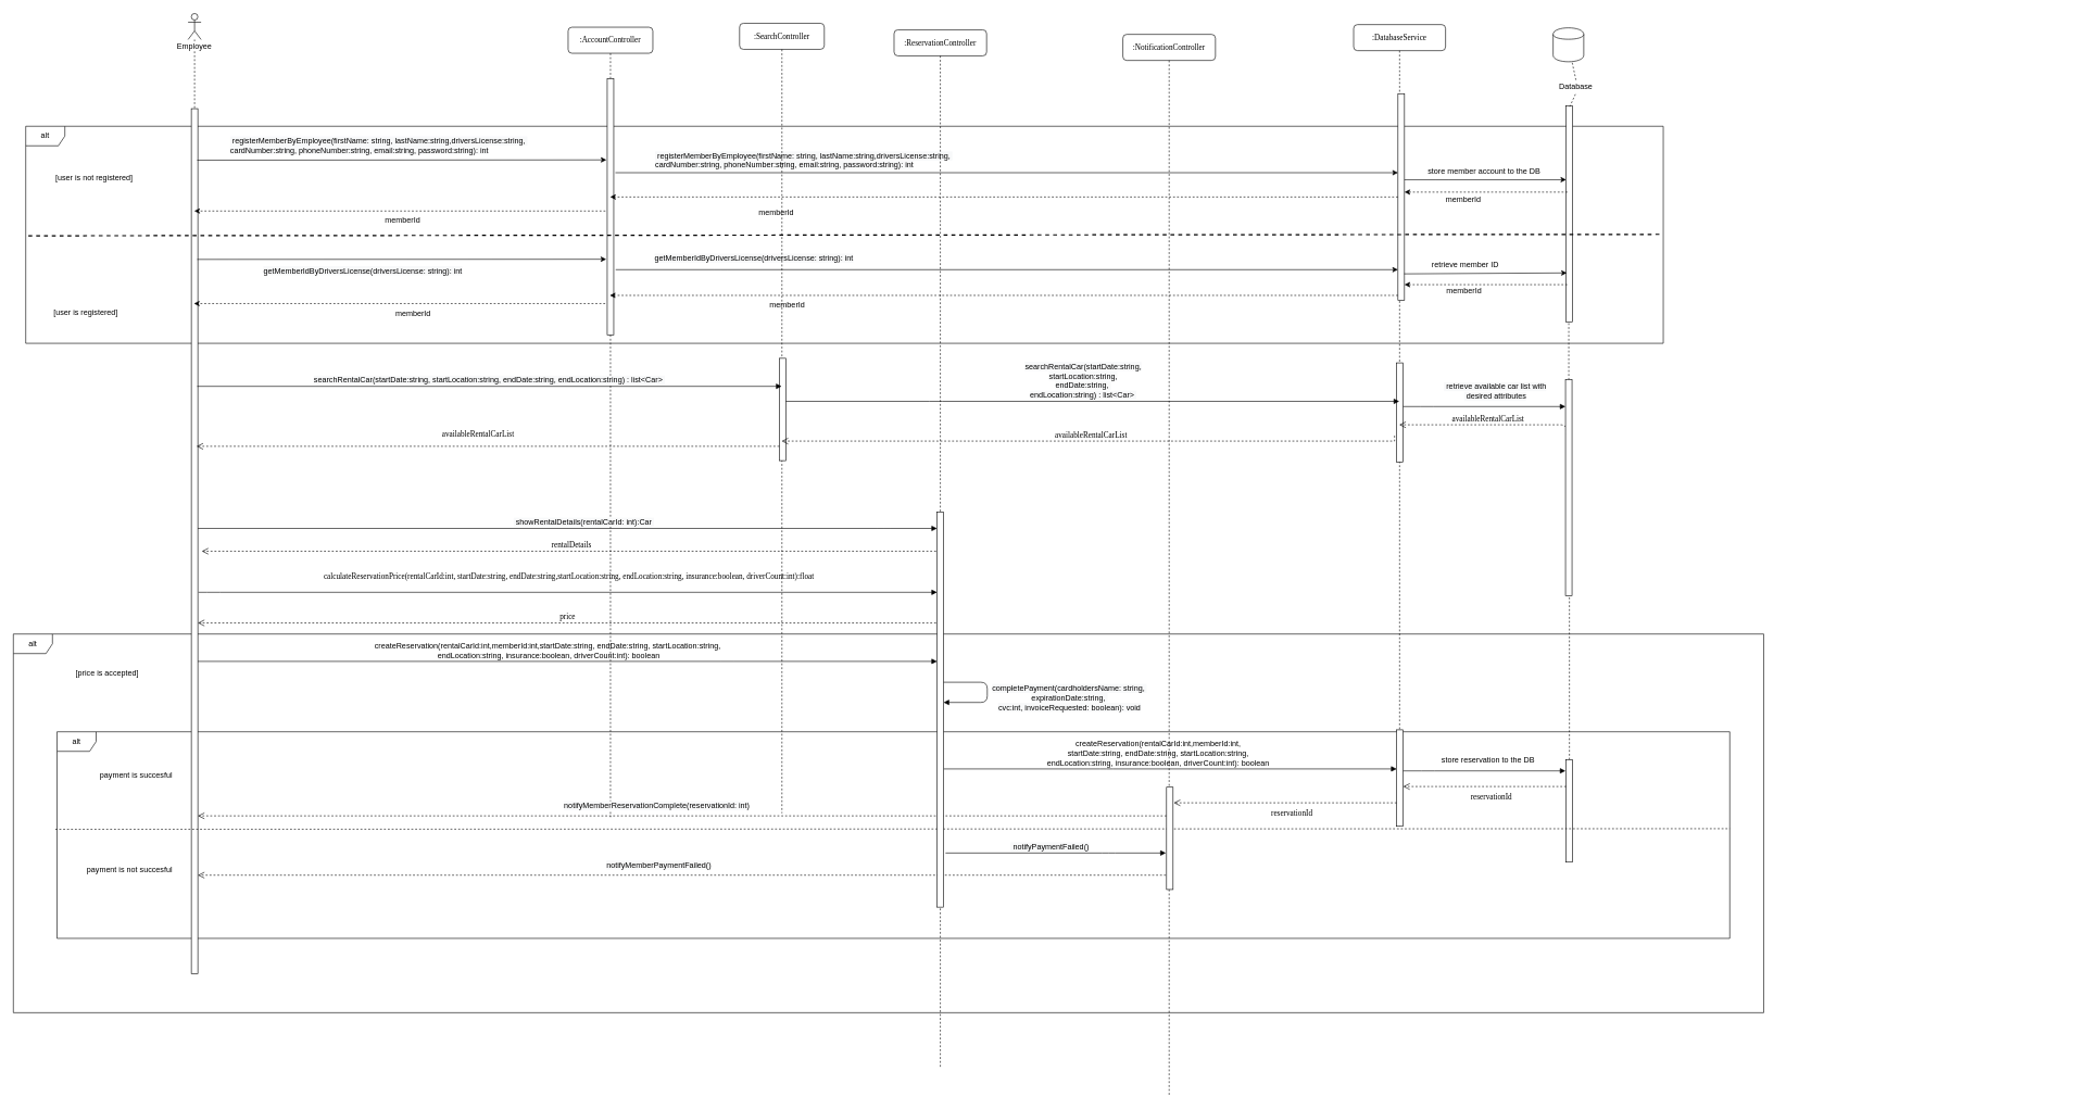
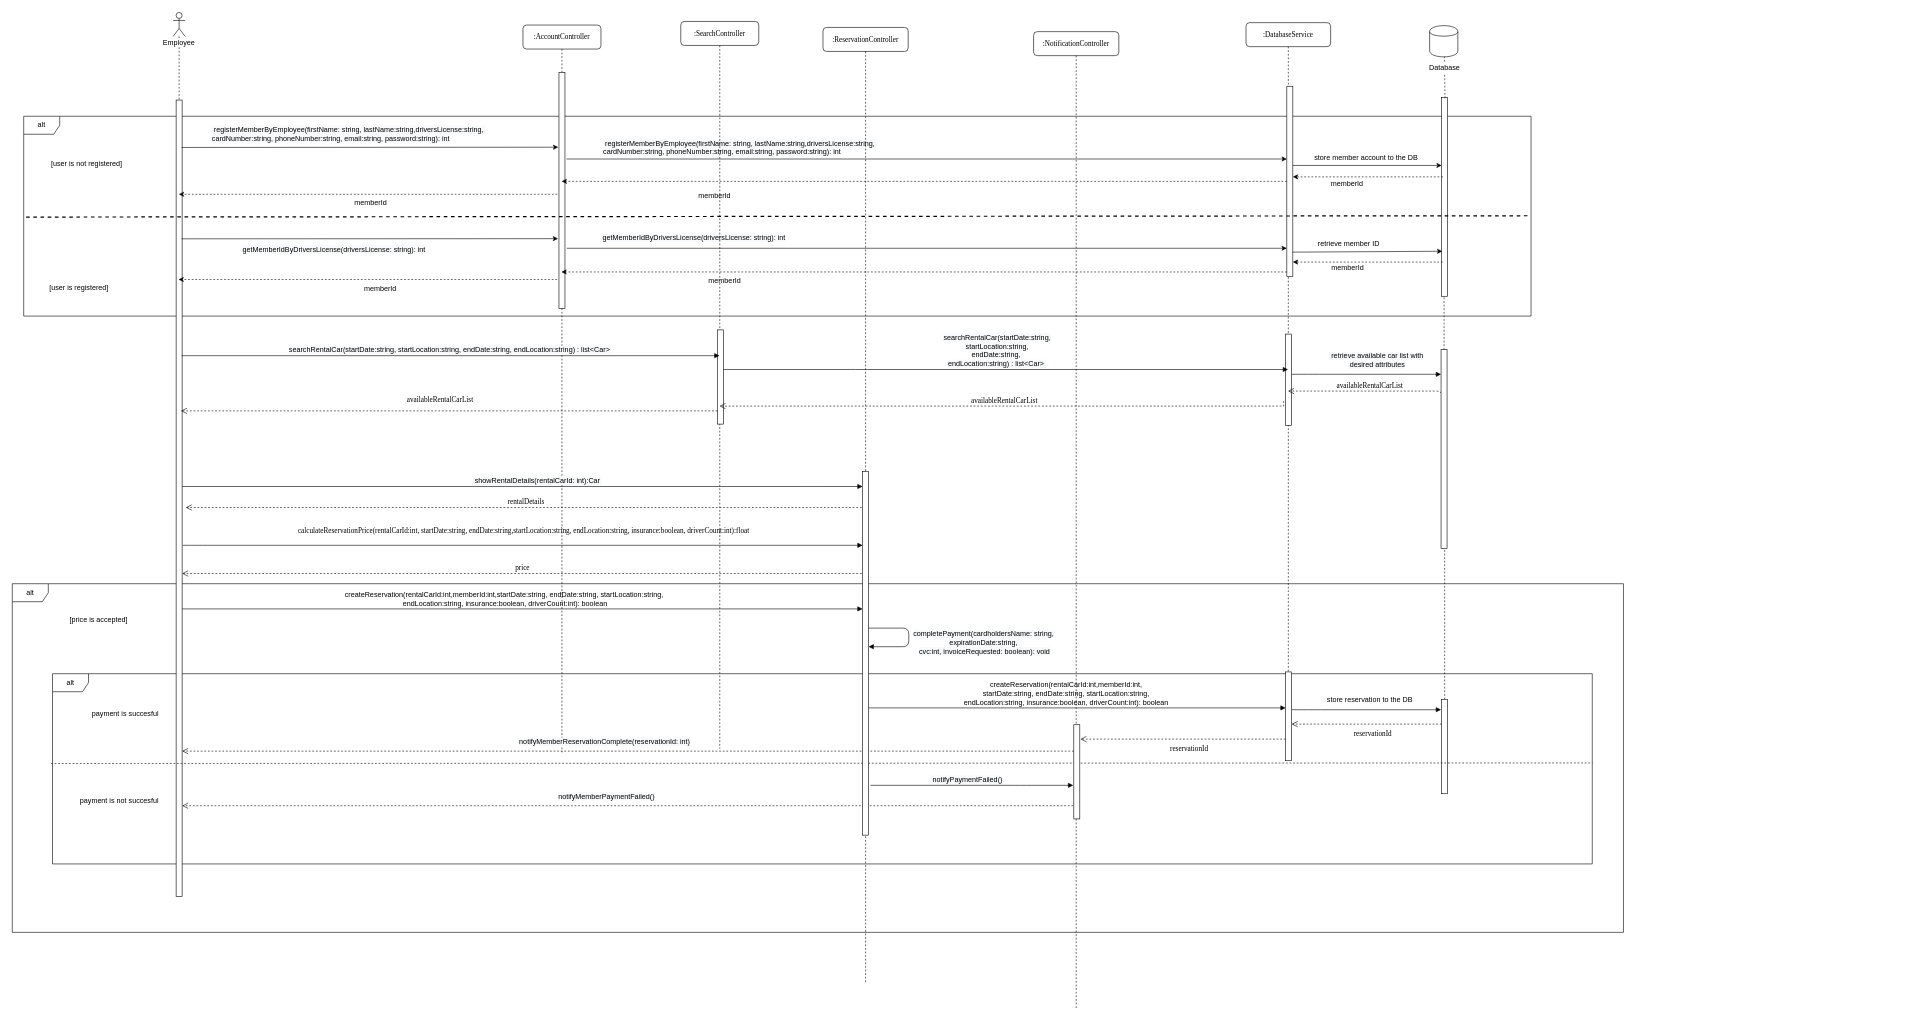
- <mxCell id="21" value="Database" style="text;html=1;strokeColor=none;fillColor=none;align=center;verticalAlign=middle;whiteSpace=wrap;rounded=0;" parent="1" vertex="1"><mxGeometry x="2397" y="122" width="40" height="20" as="geometry" /></mxCell>
+ <mxCell id="21" value="Database" style="text;html=1;strokeColor=none;fillColor=none;align=center;verticalAlign=middle;whiteSpace=wrap;rounded=0;" parent="1" vertex="1"><mxGeometry x="2387" y="102" width="40" height="20" as="geometry" /></mxCell>
